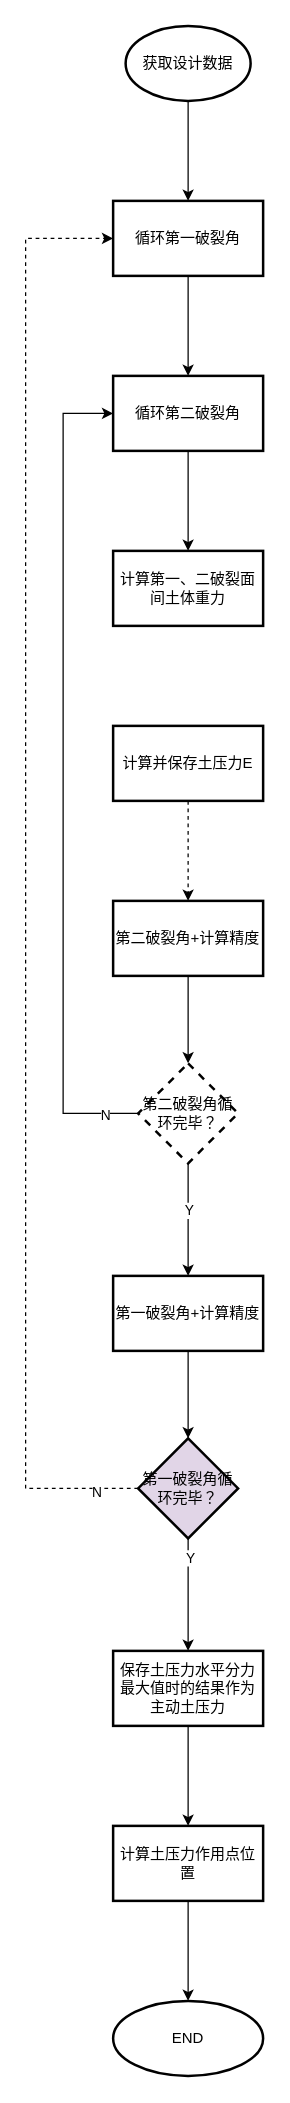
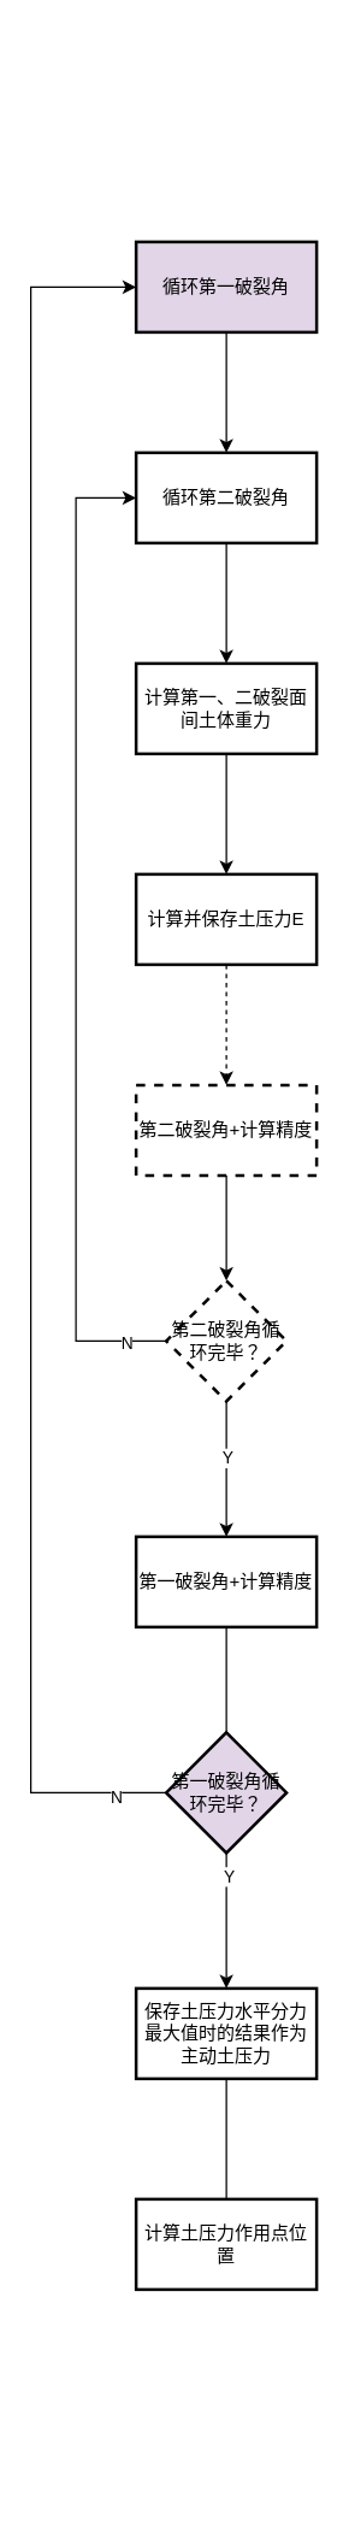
- <mxCell id="3" value="获取设计数据" style="strokeWidth=2;html=1;shape=mxgraph.flowchart.start_1;whiteSpace=wrap;" vertex="1" parent="1"><mxGeometry x="100" y="20" width="100" height="60" as="geometry" /></mxCell>
- <mxCell id="2" value="" style="edgeStyle=orthogonalEdgeStyle;rounded=0;orthogonalLoop=1;jettySize=auto;html=1;" edge="1" parent="1" source="3" target="5"><mxGeometry relative="1" as="geometry" /></mxCell>
- <mxCell id="5" value="循环第一破裂角" style="whiteSpace=wrap;html=1;strokeWidth=2;" vertex="1" parent="1"><mxGeometry x="90" y="160" width="120" height="60" as="geometry" /></mxCell>
+ <mxCell id="5" value="循环第一破裂角" style="whiteSpace=wrap;html=1;strokeWidth=2;fillColor=#e1d5e7;" vertex="1" parent="1"><mxGeometry x="90" y="160" width="120" height="60" as="geometry" /></mxCell>
+ <mxCell id="6" value="" style="edgeStyle=orthogonalEdgeStyle;rounded=0;orthogonalLoop=1;jettySize=auto;html=1;" edge="1" parent="1" source="7" target="9"><mxGeometry relative="1" as="geometry" /></mxCell>
- <mxCell id="21" value="" style="edgeStyle=orthogonalEdgeStyle;rounded=0;orthogonalLoop=1;jettySize=auto;html=1;entryX=0;entryY=0.5;entryDx=0;entryDy=0;dashed=1;" edge="1" parent="1" source="25" target="5"><mxGeometry relative="1" as="geometry"><mxPoint x="30" y="1190" as="targetPoint" /><Array as="points"><mxPoint x="20" y="1190" /><mxPoint x="20" y="190" /></Array></mxGeometry></mxCell>
+ <mxCell id="21" value="" style="edgeStyle=orthogonalEdgeStyle;rounded=0;orthogonalLoop=1;jettySize=auto;html=1;entryX=0;entryY=0.5;entryDx=0;entryDy=0;" edge="1" parent="1" source="25" target="5"><mxGeometry relative="1" as="geometry"><mxPoint x="30" y="1190" as="targetPoint" /><Array as="points"><mxPoint x="20" y="1190" /><mxPoint x="20" y="190" /></Array></mxGeometry></mxCell>
- <mxCell id="11" value="第二破裂角+计算精度" style="whiteSpace=wrap;html=1;strokeWidth=2;" vertex="1" parent="1"><mxGeometry x="90" y="720" width="120" height="60" as="geometry" /></mxCell>
+ <mxCell id="11" value="第二破裂角+计算精度" style="whiteSpace=wrap;html=1;strokeWidth=2;dashed=1;" vertex="1" parent="1"><mxGeometry x="90" y="720" width="120" height="60" as="geometry" /></mxCell>
- <mxCell id="14" value="" style="edgeStyle=orthogonalEdgeStyle;rounded=0;orthogonalLoop=1;jettySize=auto;html=1;" edge="1" parent="1" source="15" target="25"><mxGeometry relative="1" as="geometry" /></mxCell>
+ <mxCell id="14" value="" style="edgeStyle=orthogonalEdgeStyle;rounded=0;orthogonalLoop=1;jettySize=auto;html=1;endArrow=none;" edge="1" parent="1" source="15" target="25"><mxGeometry relative="1" as="geometry" /></mxCell>
- <mxCell id="26" value="" style="edgeStyle=orthogonalEdgeStyle;rounded=0;orthogonalLoop=1;jettySize=auto;html=1;" edge="1" parent="1" source="27" target="29"><mxGeometry relative="1" as="geometry" /></mxCell>
+ <mxCell id="26" value="" style="edgeStyle=orthogonalEdgeStyle;rounded=0;orthogonalLoop=1;jettySize=auto;html=1;endArrow=none;" edge="1" parent="1" source="27" target="29"><mxGeometry relative="1" as="geometry" /></mxCell>
- <mxCell id="28" value="" style="edgeStyle=orthogonalEdgeStyle;rounded=0;orthogonalLoop=1;jettySize=auto;html=1;" edge="1" parent="1" source="29" target="30"><mxGeometry relative="1" as="geometry" /></mxCell>
- <mxCell id="30" value="END" style="ellipse;whiteSpace=wrap;html=1;strokeWidth=2;" vertex="1" parent="1"><mxGeometry x="90" y="1600" width="120" height="60" as="geometry" /></mxCell>
